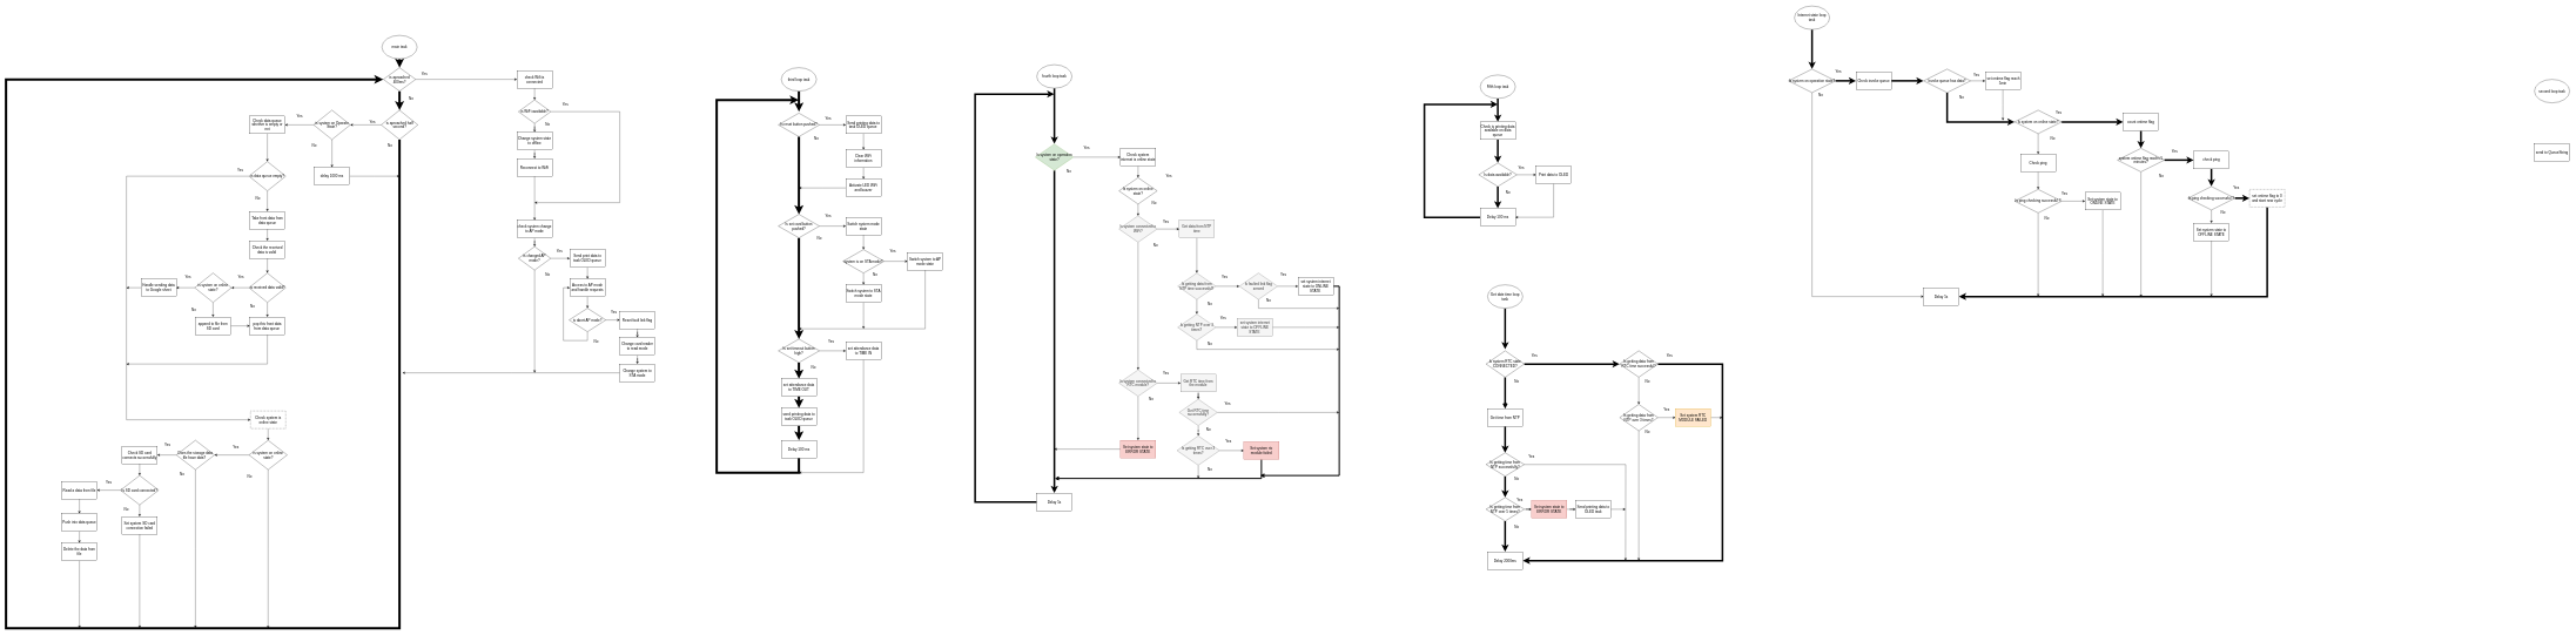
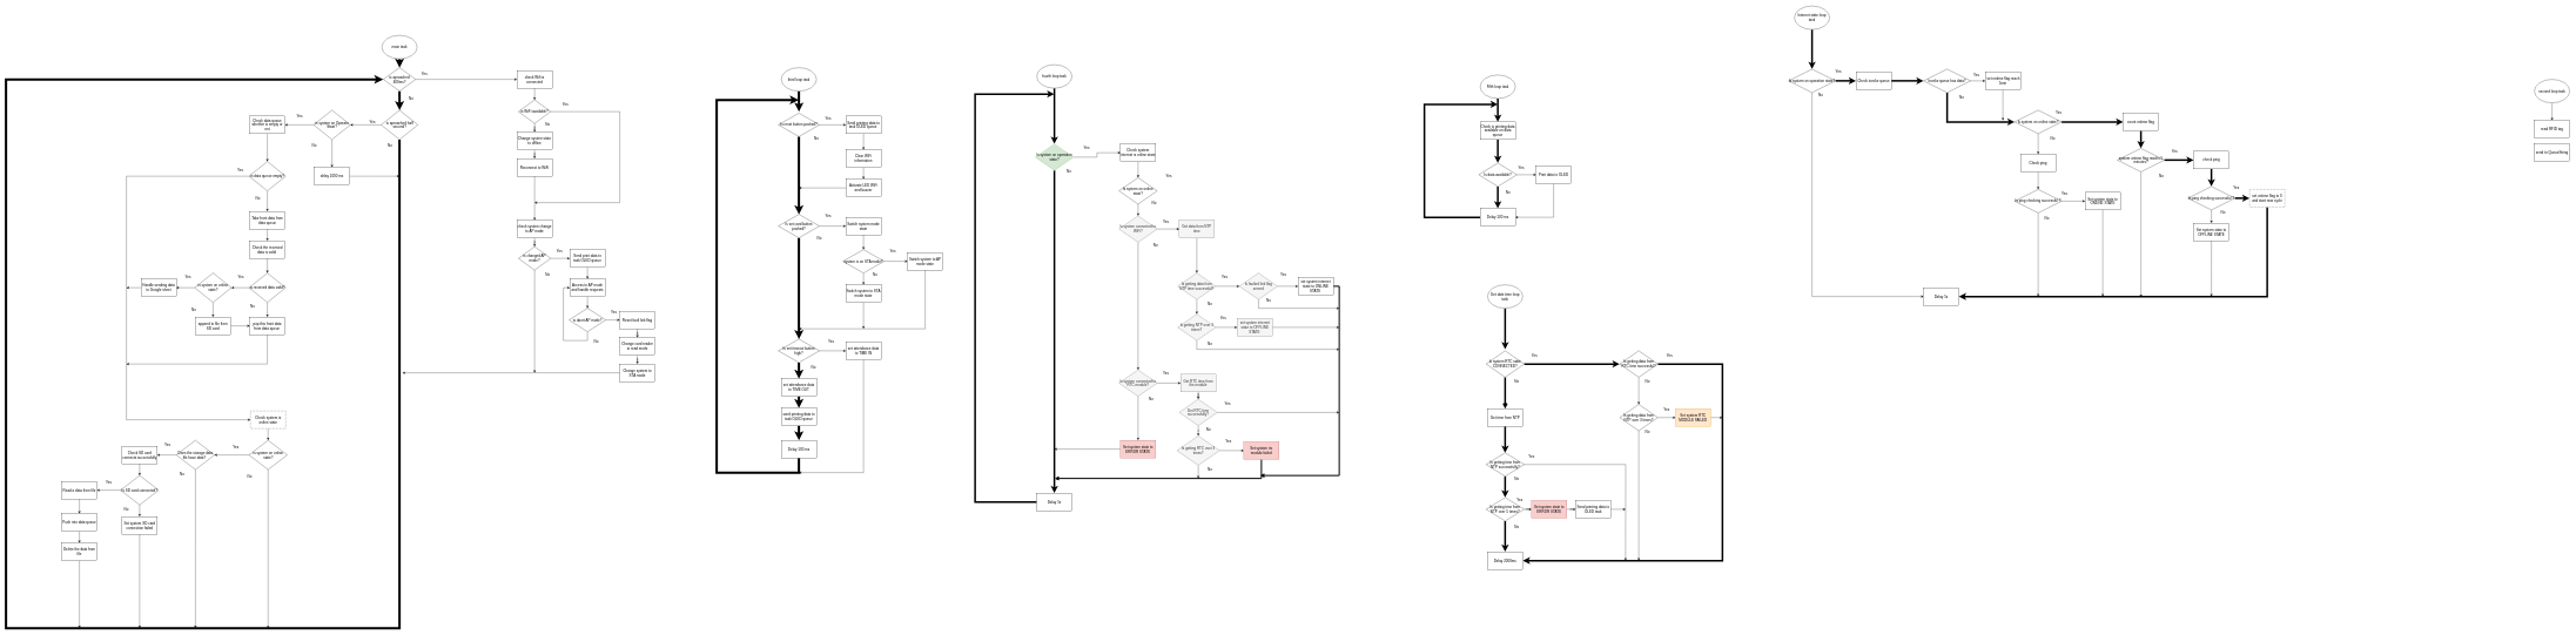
+ <mxCell id="4" style="edgeStyle=orthogonalEdgeStyle;rounded=0;orthogonalLoop=1;jettySize=auto;html=1;entryX=0.5;entryY=0;entryDx=0;entryDy=0;" parent="1" source="5" target="10" edge="1"><mxGeometry relative="1" as="geometry" /></mxCell>
+ <mxCell id="10" value="read RFID tag" style="rounded=0;whiteSpace=wrap;html=1;" parent="1" vertex="1"><mxGeometry x="8630" y="410" width="120" height="60" as="geometry" /></mxCell>
- <mxCell id="157" value="Check system internet is online state" style="rounded=0;whiteSpace=wrap;html=1;" parent="1" vertex="1"><mxGeometry x="3815" y="505" width="120" height="60" as="geometry" /></mxCell>
+ <mxCell id="157" value="Check system internet is online state" style="rounded=0;whiteSpace=wrap;html=1;" parent="1" vertex="1"><mxGeometry x="3815" y="490" width="120" height="60" as="geometry" /></mxCell>
